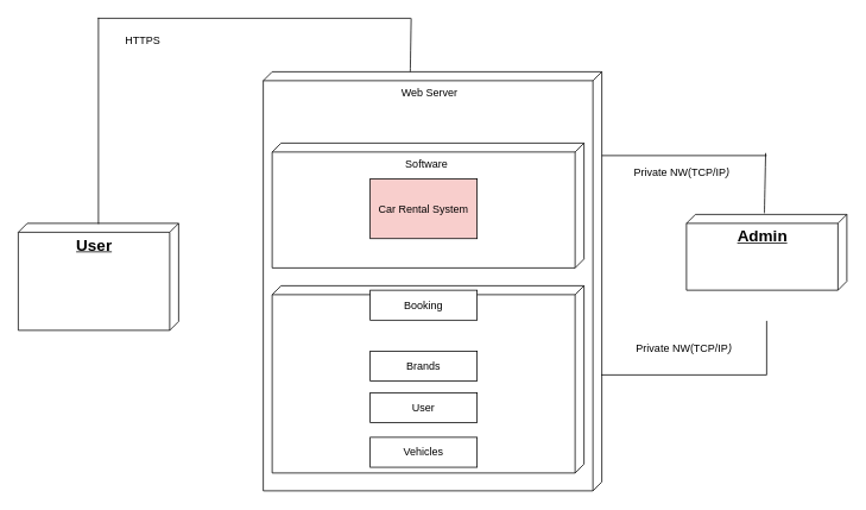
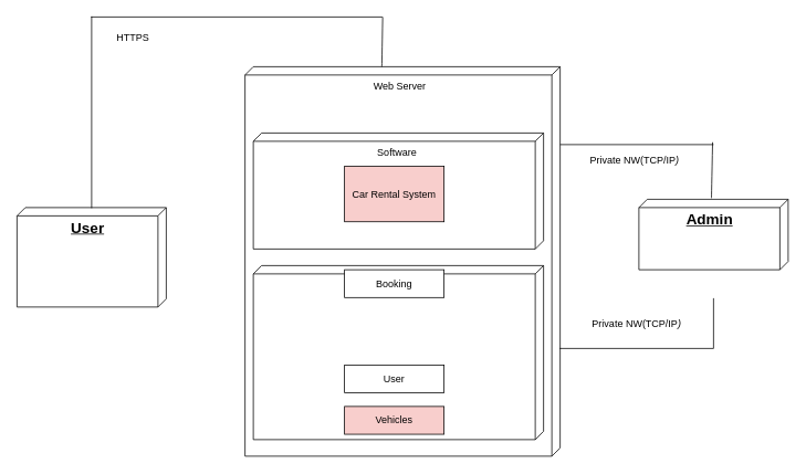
- <mxCell id="7" value="Brands" style="rounded=0;whiteSpace=wrap;html=1;hachureGap=4;" vertex="1" parent="2"><mxGeometry x="120" y="313.333" width="120" height="33.571" as="geometry" /></mxCell>
- <mxCell id="9" value="Vehicles" style="rounded=0;whiteSpace=wrap;html=1;hachureGap=4;" vertex="1" parent="2"><mxGeometry x="120" y="410.004" width="120" height="33.571" as="geometry" /></mxCell>
+ <mxCell id="9" value="Vehicles" style="rounded=0;whiteSpace=wrap;html=1;hachureGap=4;fillColor=#f8cecc;" vertex="1" parent="2"><mxGeometry x="120" y="410.004" width="120" height="33.571" as="geometry" /></mxCell>
